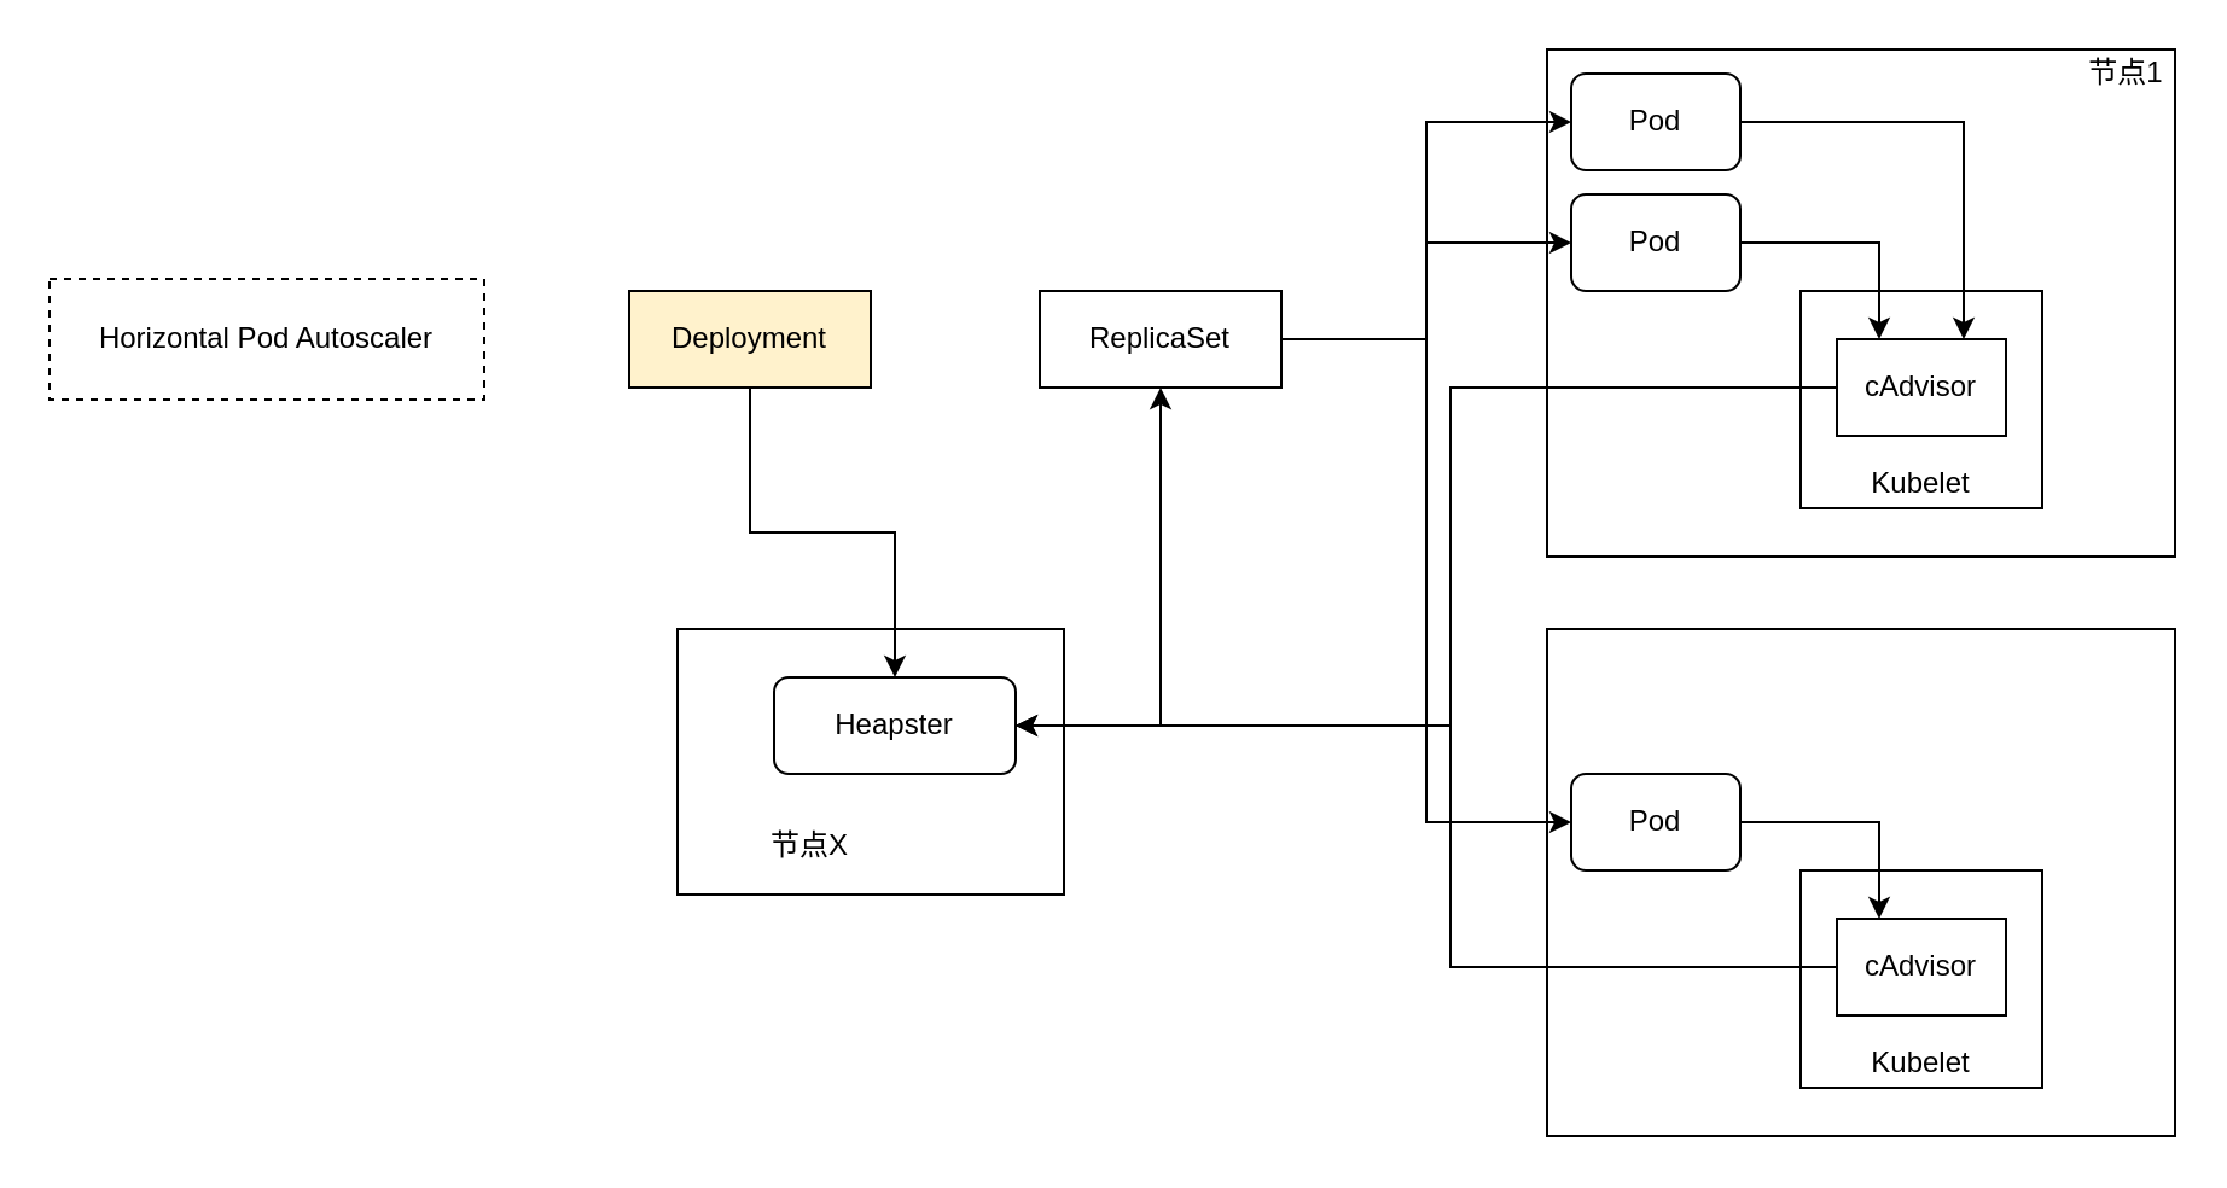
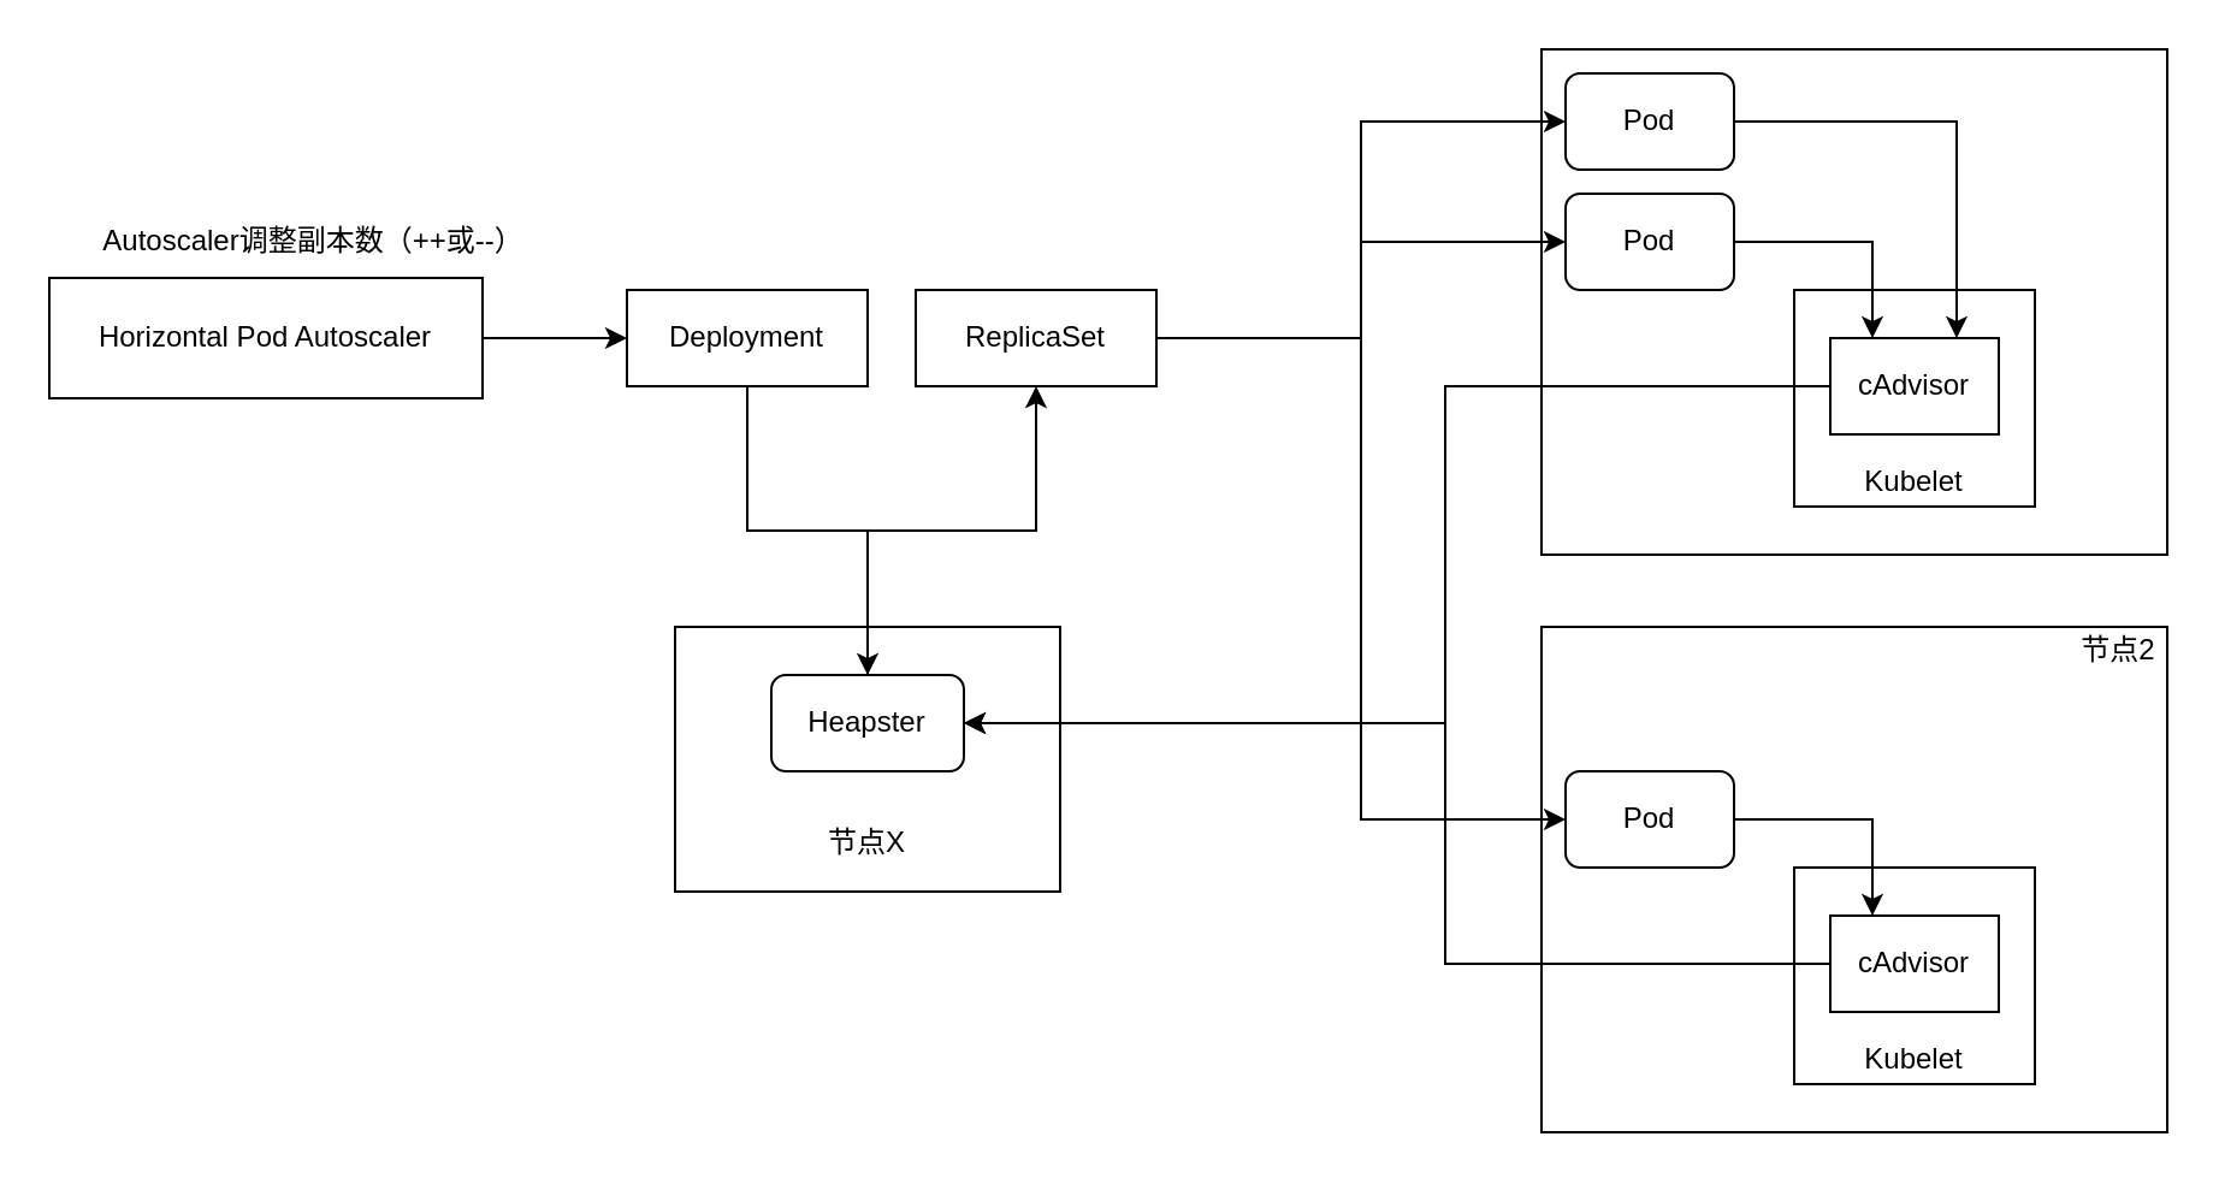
- <mxCell id="20" value="节点1" style="text;html=1;strokeColor=none;fillColor=none;align=center;verticalAlign=middle;whiteSpace=wrap;rounded=0;" vertex="1" parent="1"><mxGeometry x="860" y="20" width="40" height="20" as="geometry" /></mxCell>
+ <mxCell id="32" value="Autoscaler调整副本数（++或--）" style="text;html=1;strokeColor=none;fillColor=none;align=center;verticalAlign=middle;whiteSpace=wrap;rounded=0;" vertex="1" parent="1"><mxGeometry x="20" y="90" width="220" height="20" as="geometry" /></mxCell>
- <mxCell id="25" value="Horizontal Pod Autoscaler" style="rounded=0;whiteSpace=wrap;html=1;dashed=1;" vertex="1" parent="1"><mxGeometry x="20" y="115" width="180" height="50" as="geometry" /></mxCell>
+ <mxCell id="25" value="Horizontal Pod Autoscaler" style="rounded=0;whiteSpace=wrap;html=1;" vertex="1" parent="1"><mxGeometry x="20" y="115" width="180" height="50" as="geometry" /></mxCell>
+ <mxCell id="24" style="edgeStyle=orthogonalEdgeStyle;rounded=0;orthogonalLoop=1;jettySize=auto;html=1;" edge="1" parent="1" source="25" target="27"><mxGeometry relative="1" as="geometry" /></mxCell>
- <mxCell id="27" value="Deployment" style="rounded=0;whiteSpace=wrap;html=1;fillColor=#fff2cc;" vertex="1" parent="1"><mxGeometry x="260" y="120" width="100" height="40" as="geometry" /></mxCell>
+ <mxCell id="27" value="Deployment" style="rounded=0;whiteSpace=wrap;html=1;" vertex="1" parent="1"><mxGeometry x="260" y="120" width="100" height="40" as="geometry" /></mxCell>
- <mxCell id="31" value="ReplicaSet" style="rounded=0;whiteSpace=wrap;html=1;" vertex="1" parent="1"><mxGeometry x="430" y="120" width="100" height="40" as="geometry" /></mxCell>
+ <mxCell id="31" value="ReplicaSet" style="rounded=0;whiteSpace=wrap;html=1;" vertex="1" parent="1"><mxGeometry x="380" y="120" width="100" height="40" as="geometry" /></mxCell>
+ <mxCell id="19" value="节点2" style="text;html=1;strokeColor=none;fillColor=none;align=center;verticalAlign=middle;whiteSpace=wrap;rounded=0;" vertex="1" parent="1"><mxGeometry x="860" y="260" width="40" height="20" as="geometry" /></mxCell>
- <mxCell id="22" value="Heapster" style="rounded=1;whiteSpace=wrap;html=1;" vertex="1" parent="1"><mxGeometry x="320" y="280" width="100" height="40" as="geometry" /></mxCell>
+ <mxCell id="22" value="Heapster" style="rounded=1;whiteSpace=wrap;html=1;" vertex="1" parent="1"><mxGeometry x="320" y="280" width="80" height="40" as="geometry" /></mxCell>
- <mxCell id="23" value="节点X" style="text;html=1;strokeColor=none;fillColor=none;align=center;verticalAlign=middle;whiteSpace=wrap;rounded=0;" vertex="1" parent="1"><mxGeometry x="315" y="340" width="40" height="20" as="geometry" /></mxCell>
+ <mxCell id="23" value="节点X" style="text;html=1;strokeColor=none;fillColor=none;align=center;verticalAlign=middle;whiteSpace=wrap;rounded=0;" vertex="1" parent="1"><mxGeometry x="340" y="340" width="40" height="20" as="geometry" /></mxCell>
